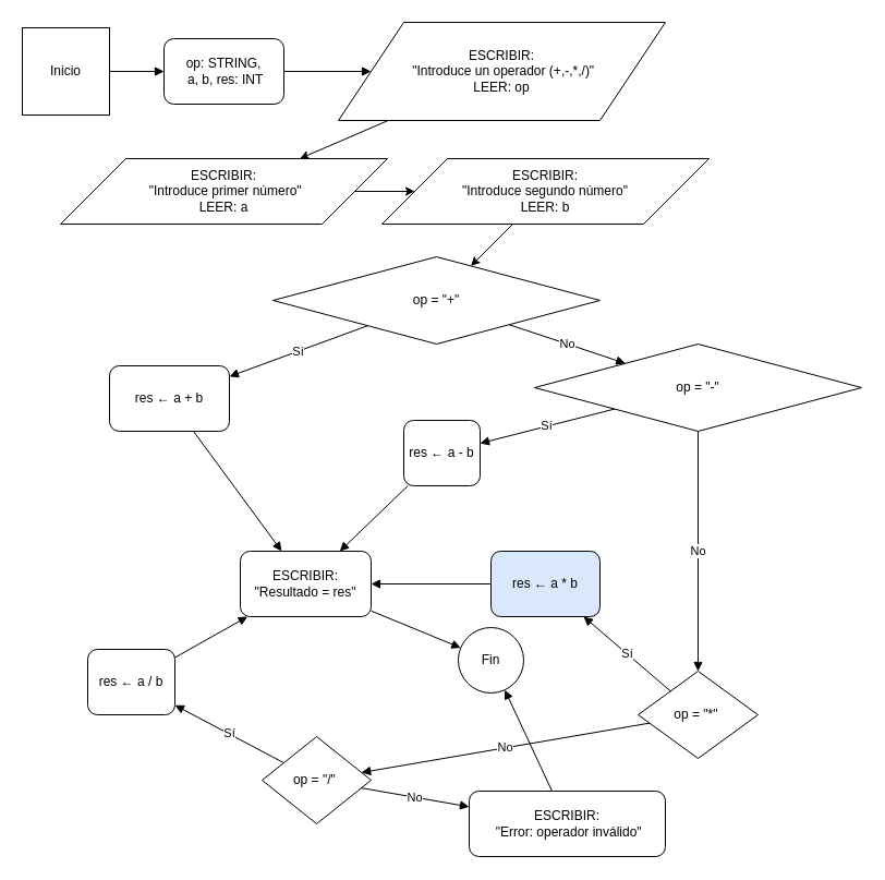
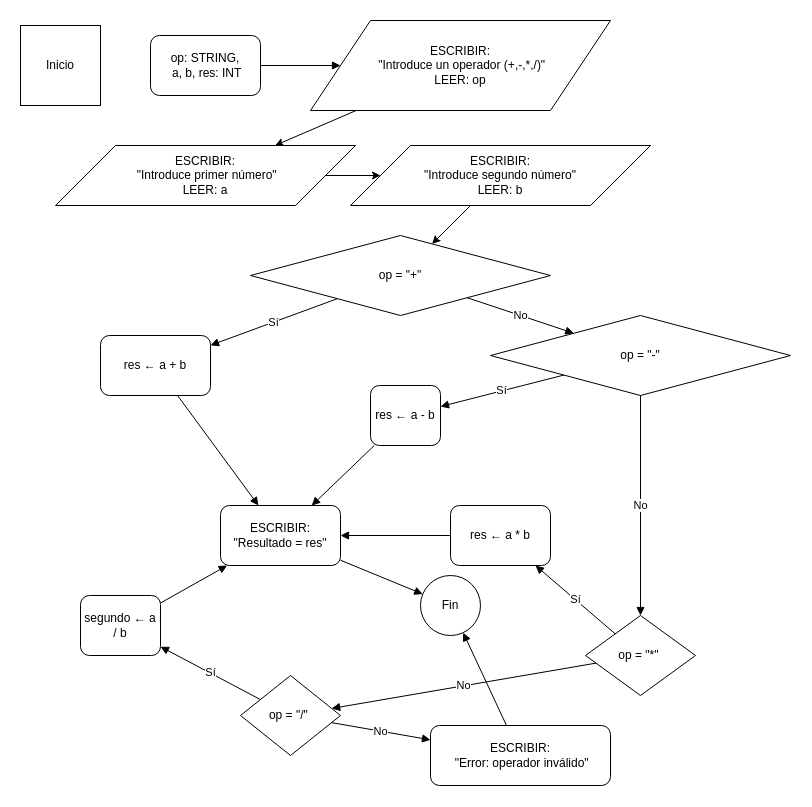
- <mxCell id="21" value="" style="endArrow=block;rounded=1;html=1;" parent="1" source="2" target="3" edge="1"><mxGeometry relative="1" as="geometry" /></mxCell>
- <mxCell id="15" value="res ← a * b" style="rounded=1;whiteSpace=wrap;html=1;fillColor=#dae8fc;" parent="1" vertex="1"><mxGeometry x="450" y="505" width="100" height="60" as="geometry" /></mxCell>
+ <mxCell id="15" value="res ← a * b" style="rounded=1;whiteSpace=wrap;html=1;" parent="1" vertex="1"><mxGeometry x="450" y="505" width="100" height="60" as="geometry" /></mxCell>
- <mxCell id="17" value="res ← a / b" style="rounded=1;whiteSpace=wrap;html=1;" parent="1" vertex="1"><mxGeometry x="80" y="595" width="80" height="60" as="geometry" /></mxCell>
+ <mxCell id="17" value="segundo ← a / b" style="rounded=1;whiteSpace=wrap;html=1;" parent="1" vertex="1"><mxGeometry x="80" y="595" width="80" height="60" as="geometry" /></mxCell>
